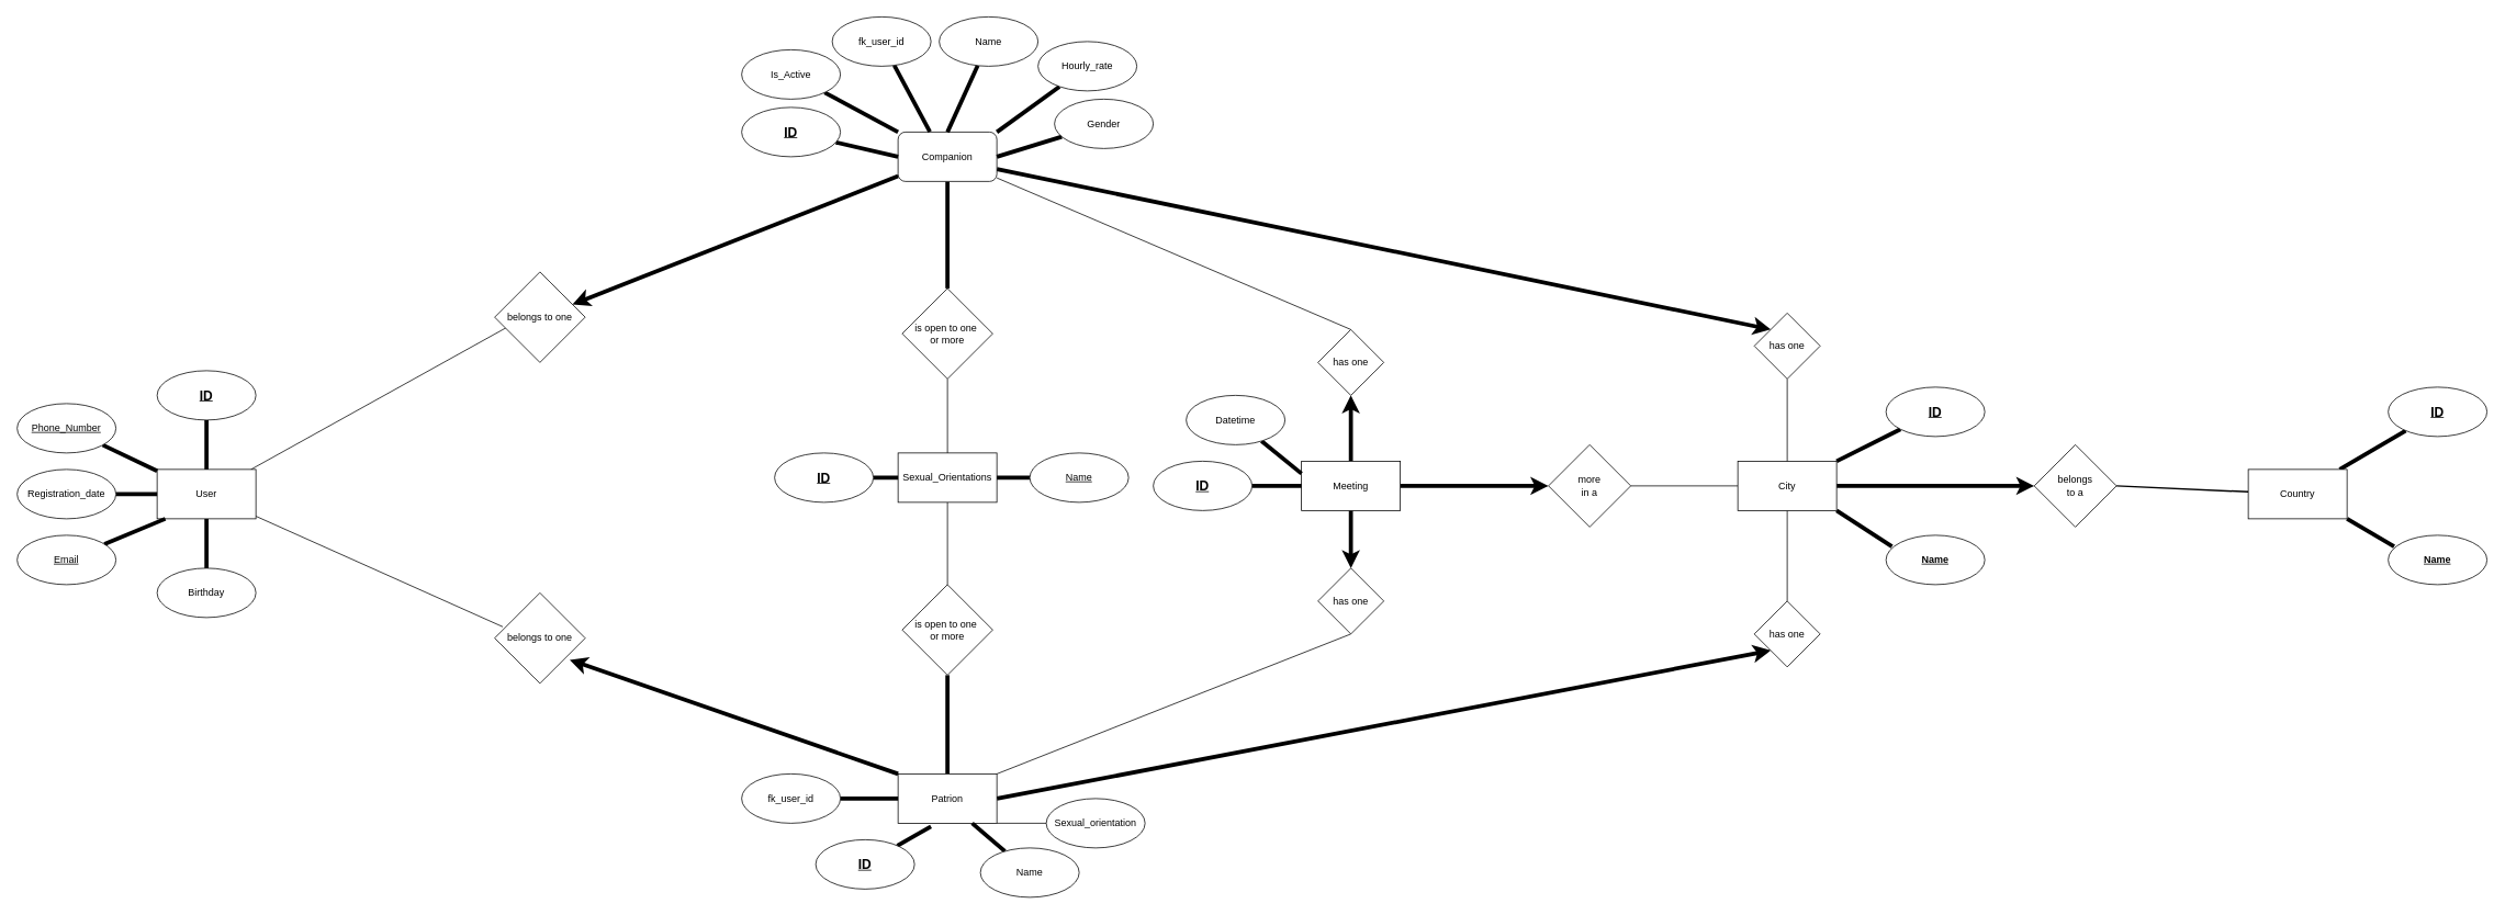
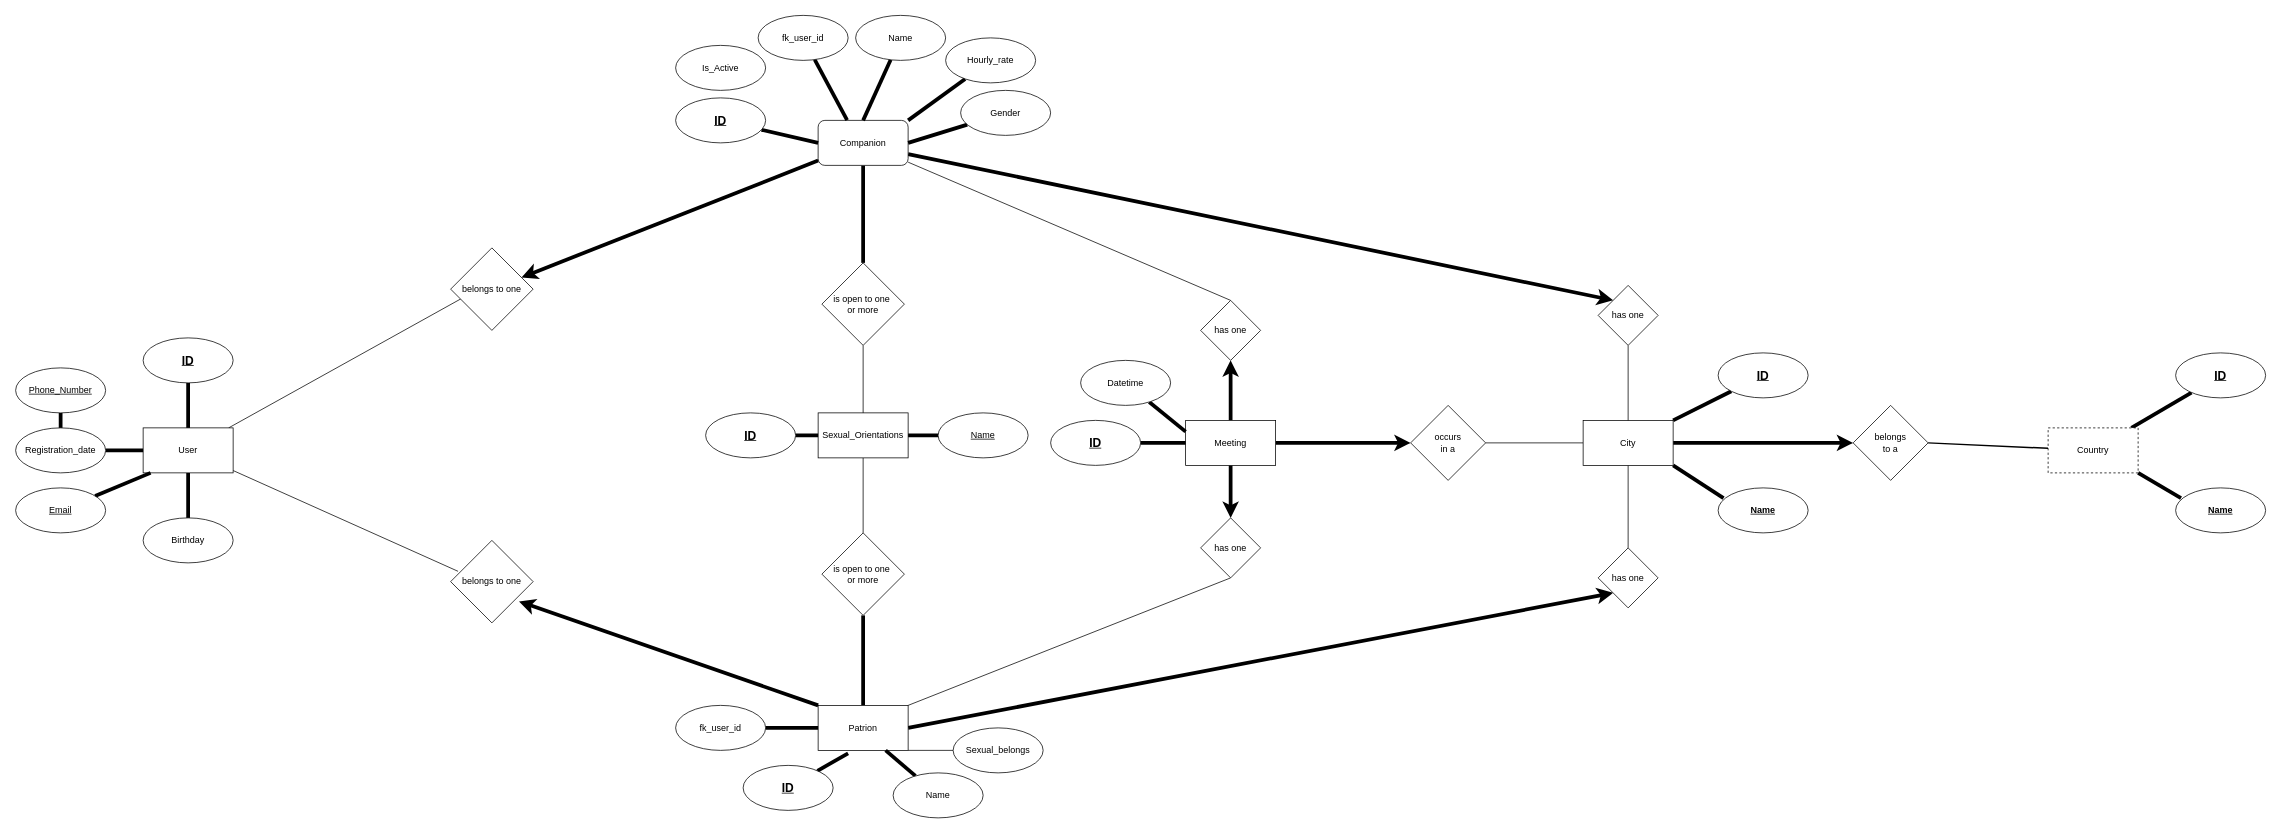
- <mxCell id="28" style="edgeStyle=none;html=1;startArrow=none;startFill=0;endArrow=none;endFill=0;strokeWidth=5;entryX=0;entryY=0;entryDx=0;entryDy=0;" parent="1" source="29" target="9" edge="1"><mxGeometry relative="1" as="geometry" /></mxCell>
- <mxCell id="20" style="edgeStyle=none;html=1;startArrow=none;startFill=0;endArrow=none;endFill=0;strokeWidth=5;" parent="1" source="21" target="5" edge="1"><mxGeometry relative="1" as="geometry" /></mxCell>
+ <mxCell id="20" style="edgeStyle=none;html=1;startArrow=none;startFill=0;endArrow=none;endFill=0;strokeWidth=5;" parent="1" source="21" target="19" edge="1"><mxGeometry relative="1" as="geometry" /></mxCell>
- <mxCell id="67" value="more &lt;br&gt;in a" style="rhombus;whiteSpace=wrap;html=1;" parent="1" vertex="1"><mxGeometry x="1880" y="540" width="100" height="100" as="geometry" /></mxCell>
+ <mxCell id="67" value="occurs &lt;br&gt;in a" style="rhombus;whiteSpace=wrap;html=1;" parent="1" vertex="1"><mxGeometry x="1880" y="540" width="100" height="100" as="geometry" /></mxCell>
- <mxCell id="56" value="Country" style="whiteSpace=wrap;html=1;" parent="1" vertex="1"><mxGeometry x="2730" y="570" width="120" height="60" as="geometry" /></mxCell>
+ <mxCell id="56" value="Country" style="whiteSpace=wrap;html=1;dashed=1;" parent="1" vertex="1"><mxGeometry x="2730" y="570" width="120" height="60" as="geometry" /></mxCell>
- <mxCell id="35" value="Sexual_orientation" style="ellipse;whiteSpace=wrap;html=1;" parent="1" vertex="1"><mxGeometry x="1270" y="970" width="120" height="60" as="geometry" /></mxCell>
+ <mxCell id="35" value="Sexual_belongs" style="ellipse;whiteSpace=wrap;html=1;" parent="1" vertex="1"><mxGeometry x="1270" y="970" width="120" height="60" as="geometry" /></mxCell>
